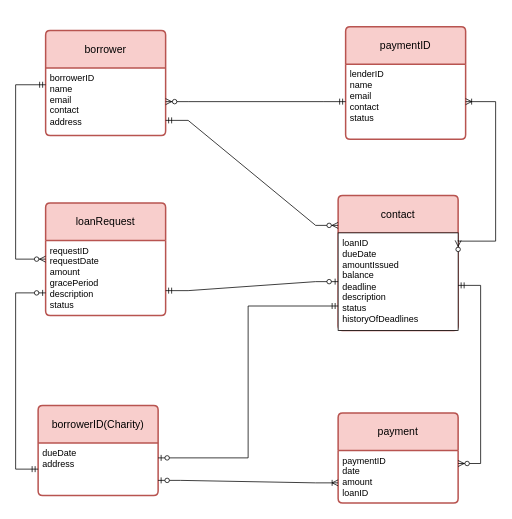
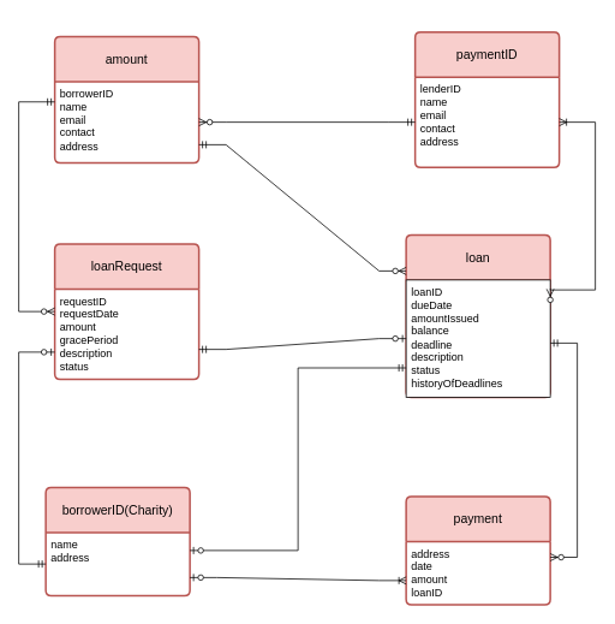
- <mxCell id="2" value="borrower" style="swimlane;childLayout=stackLayout;horizontal=1;startSize=50;horizontalStack=0;rounded=1;fontSize=14;fontStyle=0;strokeWidth=2;resizeParent=0;resizeLast=1;shadow=0;dashed=0;align=center;arcSize=4;whiteSpace=wrap;html=1;fillColor=#f8cecc;strokeColor=#b85450;" parent="1" vertex="1"><mxGeometry x="60" y="40" width="160" height="140" as="geometry" /></mxCell>
+ <mxCell id="2" value="amount" style="swimlane;childLayout=stackLayout;horizontal=1;startSize=50;horizontalStack=0;rounded=1;fontSize=14;fontStyle=0;strokeWidth=2;resizeParent=0;resizeLast=1;shadow=0;dashed=0;align=center;arcSize=4;whiteSpace=wrap;html=1;fillColor=#f8cecc;strokeColor=#b85450;" parent="1" vertex="1"><mxGeometry x="60" y="40" width="160" height="140" as="geometry" /></mxCell>
- <mxCell id="5" value="lenderID&lt;div&gt;name&lt;/div&gt;&lt;div&gt;email&lt;/div&gt;&lt;div&gt;contact&lt;/div&gt;&lt;div&gt;status&lt;/div&gt;" style="align=left;strokeColor=none;fillColor=none;spacingLeft=4;fontSize=12;verticalAlign=top;resizable=0;rotatable=0;part=1;html=1;" parent="4" vertex="1"><mxGeometry y="50" width="160" height="100" as="geometry" /></mxCell>
+ <mxCell id="5" value="lenderID&lt;div&gt;name&lt;/div&gt;&lt;div&gt;email&lt;/div&gt;&lt;div&gt;contact&lt;/div&gt;&lt;div&gt;address&lt;/div&gt;" style="align=left;strokeColor=none;fillColor=none;spacingLeft=4;fontSize=12;verticalAlign=top;resizable=0;rotatable=0;part=1;html=1;" parent="4" vertex="1"><mxGeometry y="50" width="160" height="100" as="geometry" /></mxCell>
- <mxCell id="8" value="contact" style="swimlane;childLayout=stackLayout;horizontal=1;startSize=50;horizontalStack=0;rounded=1;fontSize=14;fontStyle=0;strokeWidth=2;resizeParent=0;resizeLast=1;shadow=0;dashed=0;align=center;arcSize=4;whiteSpace=wrap;html=1;fillColor=#f8cecc;strokeColor=#b85450;" parent="1" vertex="1"><mxGeometry x="450" y="260" width="160" height="180" as="geometry" /></mxCell>
+ <mxCell id="8" value="loan" style="swimlane;childLayout=stackLayout;horizontal=1;startSize=50;horizontalStack=0;rounded=1;fontSize=14;fontStyle=0;strokeWidth=2;resizeParent=0;resizeLast=1;shadow=0;dashed=0;align=center;arcSize=4;whiteSpace=wrap;html=1;fillColor=#f8cecc;strokeColor=#b85450;" parent="1" vertex="1"><mxGeometry x="450" y="260" width="160" height="180" as="geometry" /></mxCell>
- <mxCell id="11" value="dueDate&lt;div&gt;address&lt;/div&gt;" style="align=left;strokeColor=none;fillColor=none;spacingLeft=4;fontSize=12;verticalAlign=top;resizable=0;rotatable=0;part=1;html=1;" parent="10" vertex="1"><mxGeometry y="50" width="160" height="70" as="geometry" /></mxCell>
+ <mxCell id="11" value="name&lt;div&gt;address&lt;/div&gt;" style="align=left;strokeColor=none;fillColor=none;spacingLeft=4;fontSize=12;verticalAlign=top;resizable=0;rotatable=0;part=1;html=1;" parent="10" vertex="1"><mxGeometry y="50" width="160" height="70" as="geometry" /></mxCell>
- <mxCell id="13" value="paymentID&lt;div&gt;date&lt;/div&gt;&lt;div&gt;amount&lt;/div&gt;&lt;div&gt;loanID&lt;/div&gt;" style="align=left;strokeColor=none;fillColor=none;spacingLeft=4;fontSize=12;verticalAlign=top;resizable=0;rotatable=0;part=1;html=1;" parent="12" vertex="1"><mxGeometry y="50" width="160" height="70" as="geometry" /></mxCell>
+ <mxCell id="13" value="address&lt;div&gt;date&lt;/div&gt;&lt;div&gt;amount&lt;/div&gt;&lt;div&gt;loanID&lt;/div&gt;" style="align=left;strokeColor=none;fillColor=none;spacingLeft=4;fontSize=12;verticalAlign=top;resizable=0;rotatable=0;part=1;html=1;" parent="12" vertex="1"><mxGeometry y="50" width="160" height="70" as="geometry" /></mxCell>
